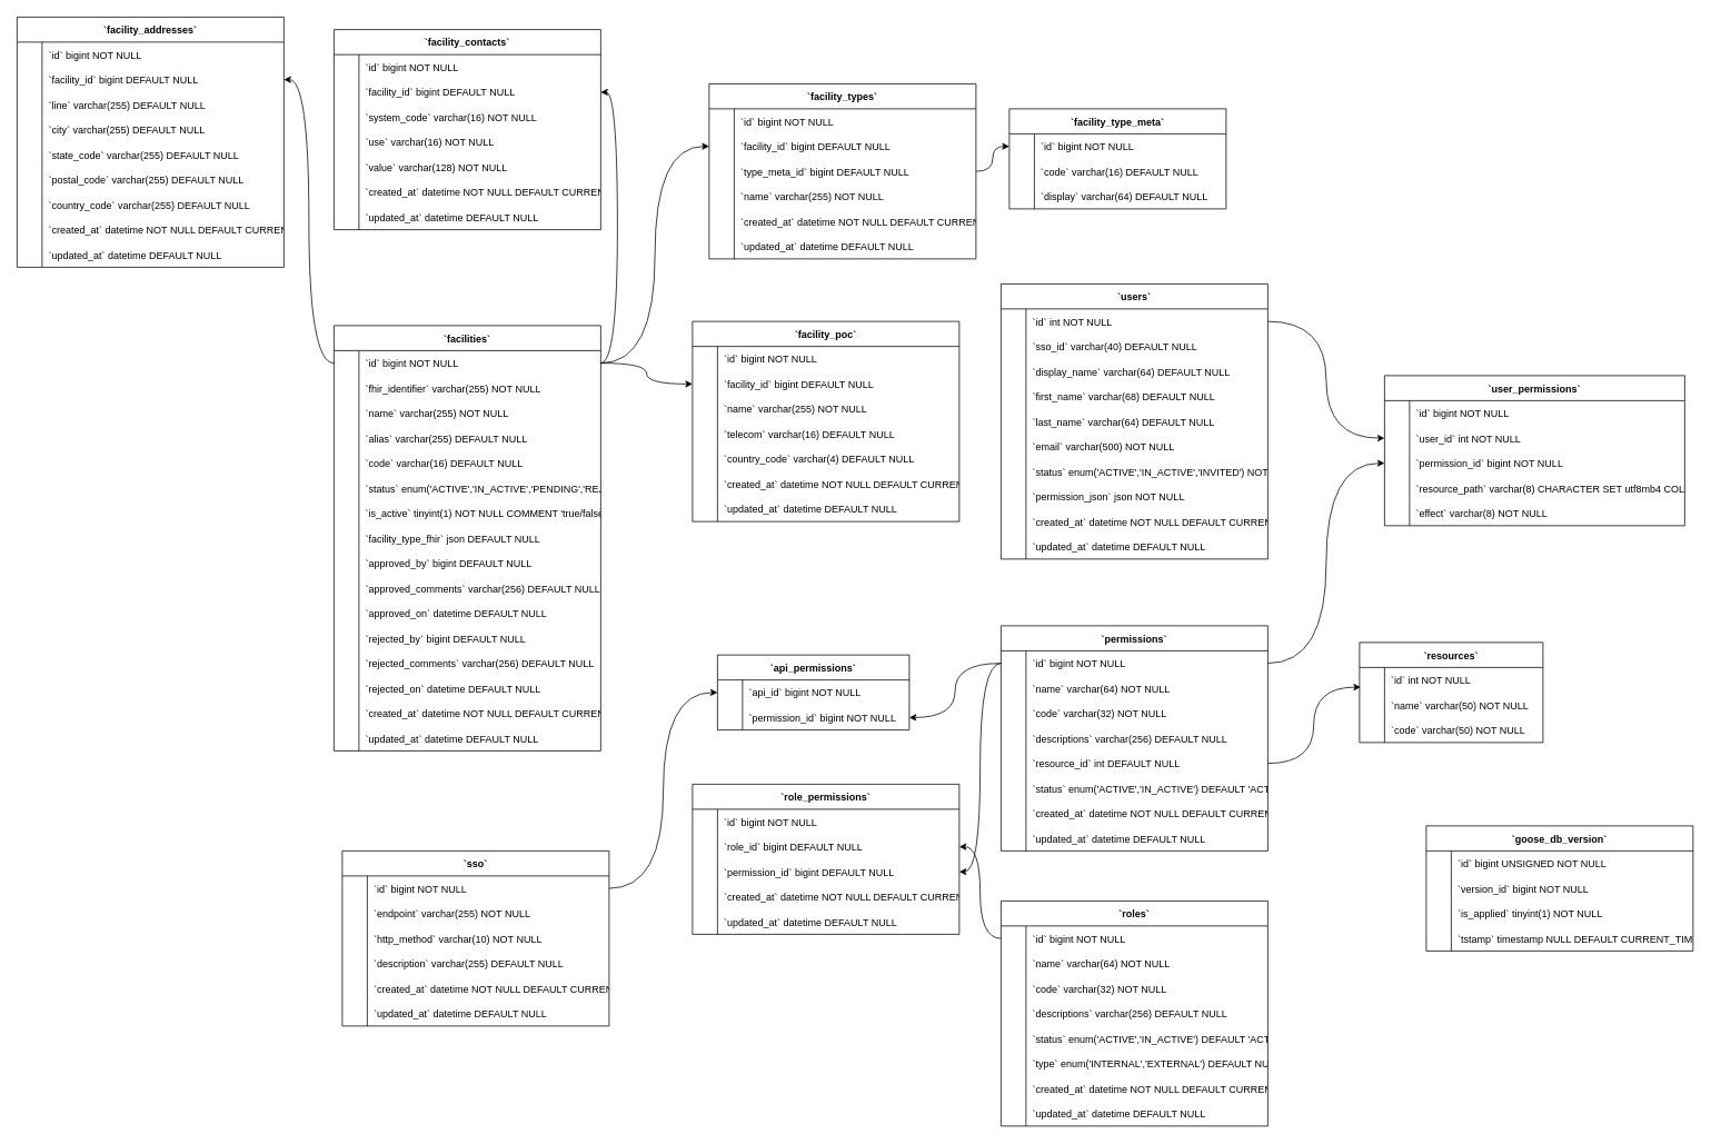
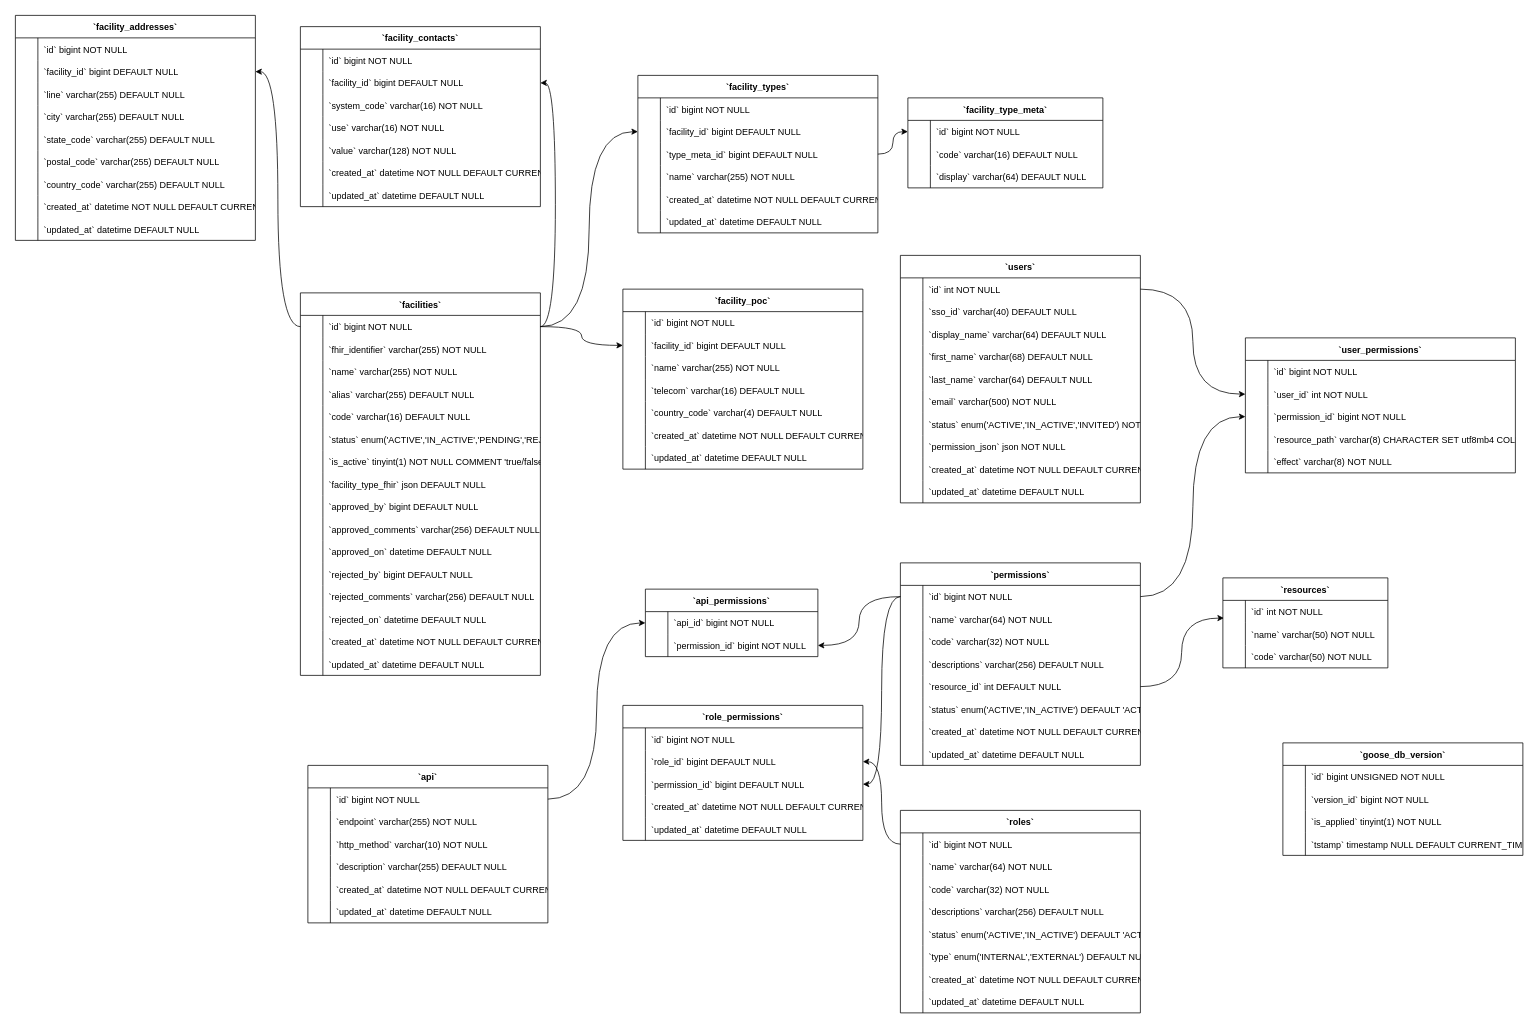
- <mxCell id="2" value="`sso`" style="shape=table;startSize=30;container=1;collapsible=1;childLayout=tableLayout;fixedRows=1;rowLines=0;fontStyle=1;align=center;resizeLast=1;" parent="1" vertex="1"><mxGeometry x="410" y="1020" width="320" height="210" as="geometry" /></mxCell>
+ <mxCell id="2" value="`api`" style="shape=table;startSize=30;container=1;collapsible=1;childLayout=tableLayout;fixedRows=1;rowLines=0;fontStyle=1;align=center;resizeLast=1;" parent="1" vertex="1"><mxGeometry x="410" y="1020" width="320" height="210" as="geometry" /></mxCell>
